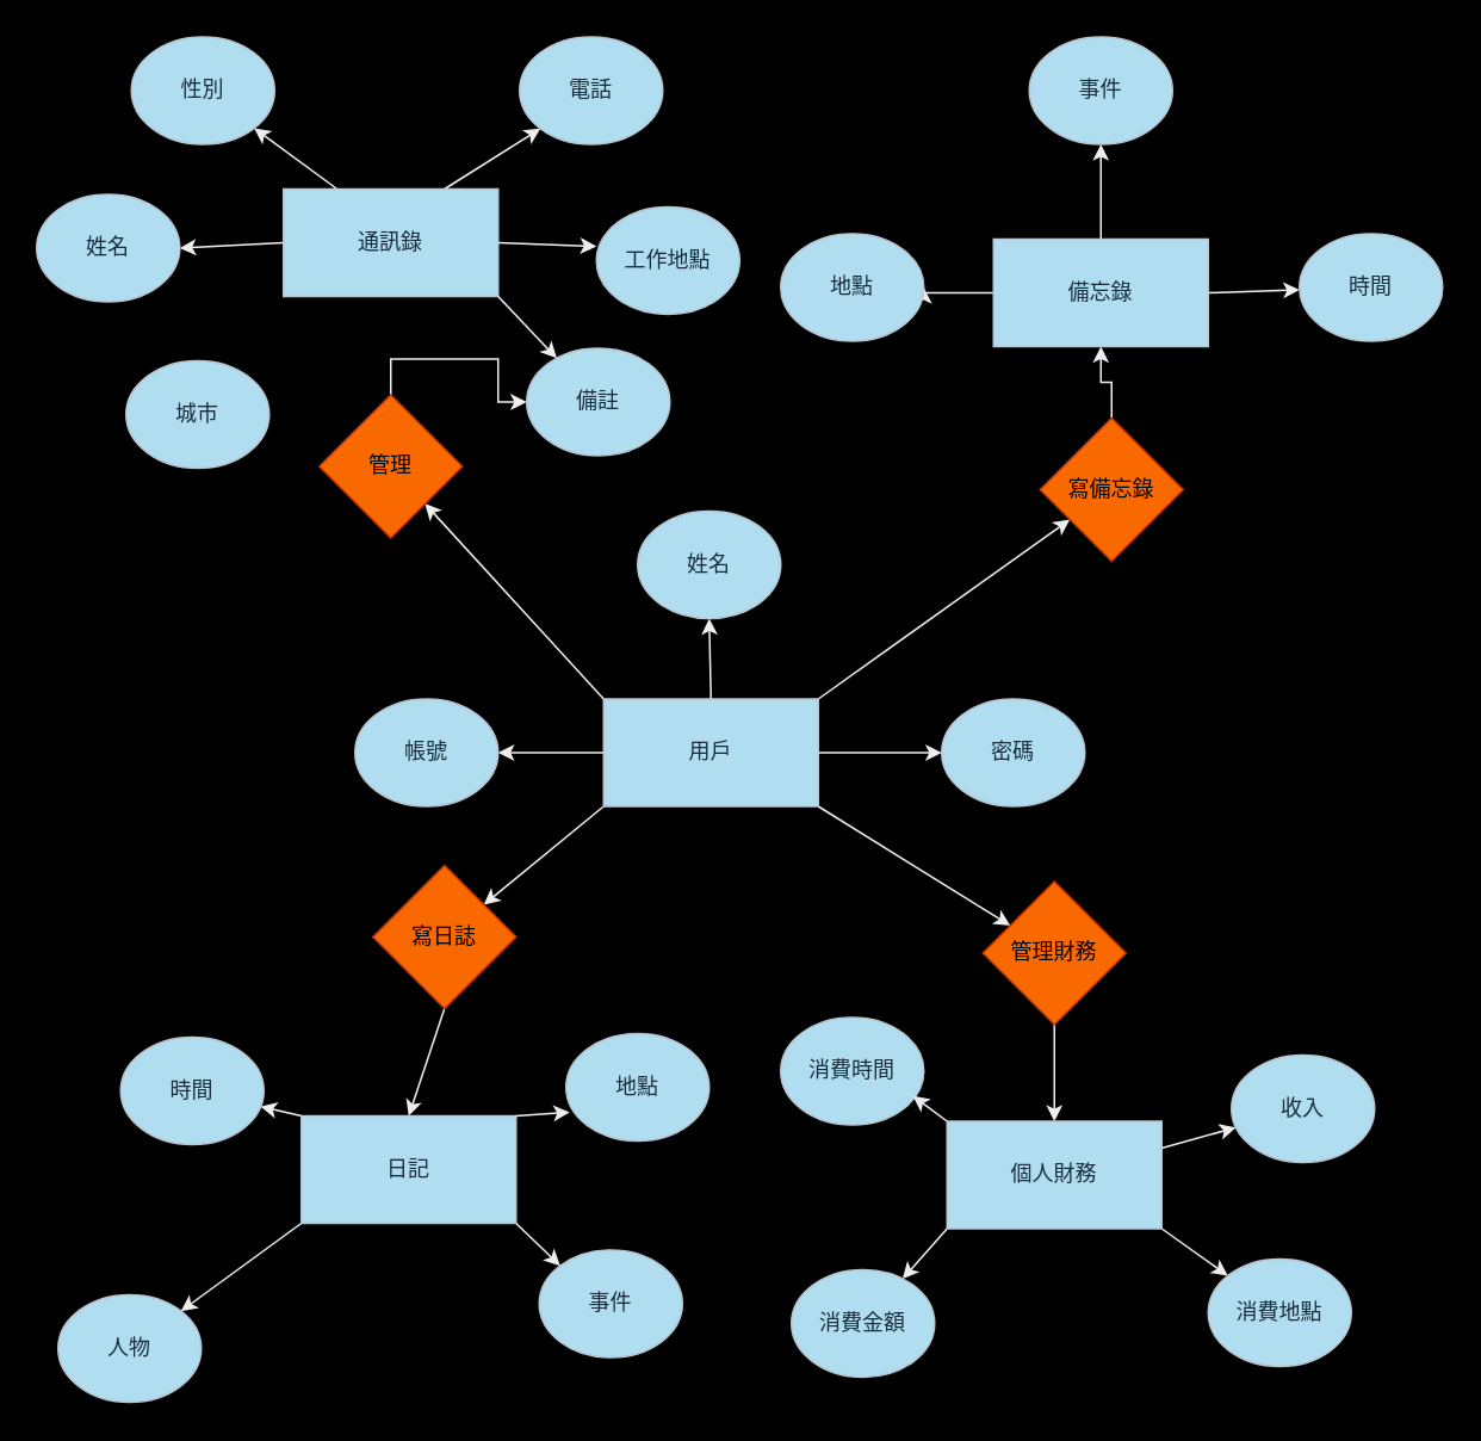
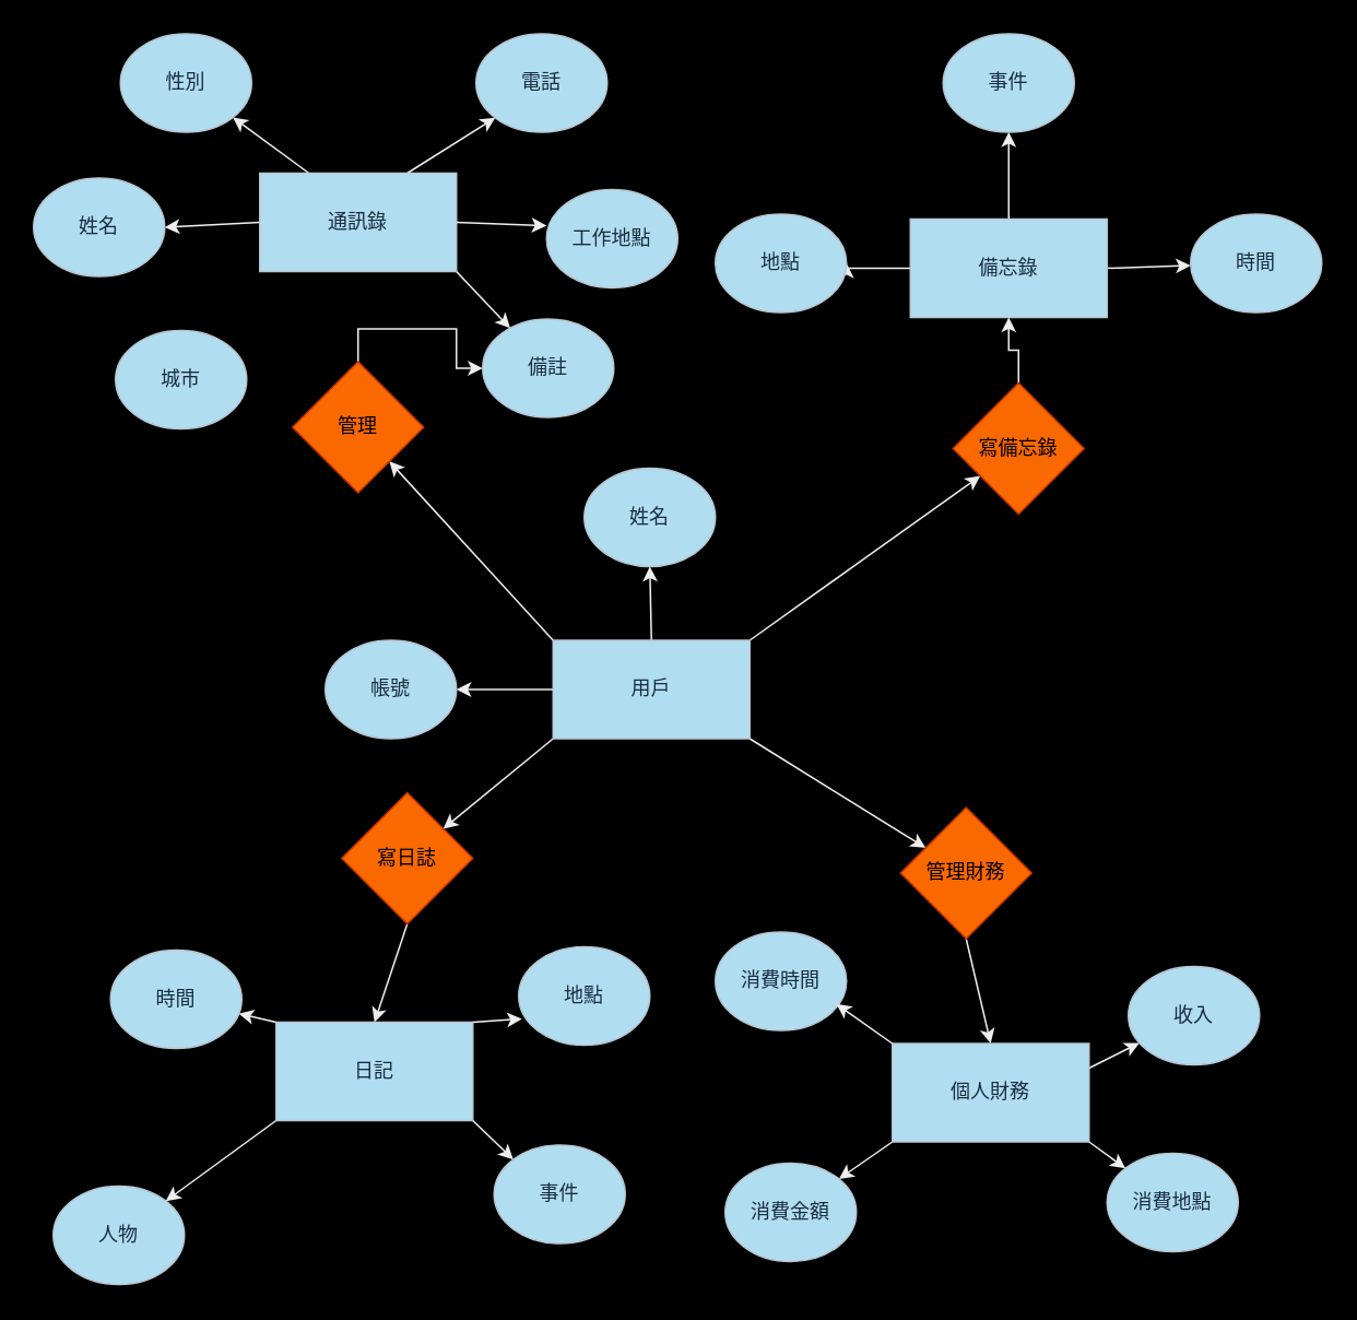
- <mxCell id="3" style="rounded=0;orthogonalLoop=1;jettySize=auto;html=1;exitX=1;exitY=0.5;exitDx=0;exitDy=0;entryX=0;entryY=0.5;entryDx=0;entryDy=0;strokeColor=#EEEEEE;fontColor=#FFFFFF;" edge="1" parent="1" source="9" target="10"><mxGeometry relative="1" as="geometry" /></mxCell>
- <mxCell id="10" value="密碼" style="ellipse;whiteSpace=wrap;html=1;strokeColor=#BAC8D3;fontColor=#182E3E;fillColor=#B1DDF0;" vertex="1" parent="1"><mxGeometry x="526" y="390" width="80" height="60" as="geometry" /></mxCell>
- <mxCell id="37" value="個人財務" style="whiteSpace=wrap;html=1;labelBackgroundColor=none;fillColor=#B1DDF0;strokeColor=#BAC8D3;fontColor=#182E3E;" vertex="1" parent="1"><mxGeometry x="529" y="626" width="120" height="60" as="geometry" /></mxCell>
+ <mxCell id="37" value="個人財務" style="whiteSpace=wrap;html=1;labelBackgroundColor=none;fillColor=#B1DDF0;strokeColor=#BAC8D3;fontColor=#182E3E;" vertex="1" parent="1"><mxGeometry x="544" y="636" width="120" height="60" as="geometry" /></mxCell>
